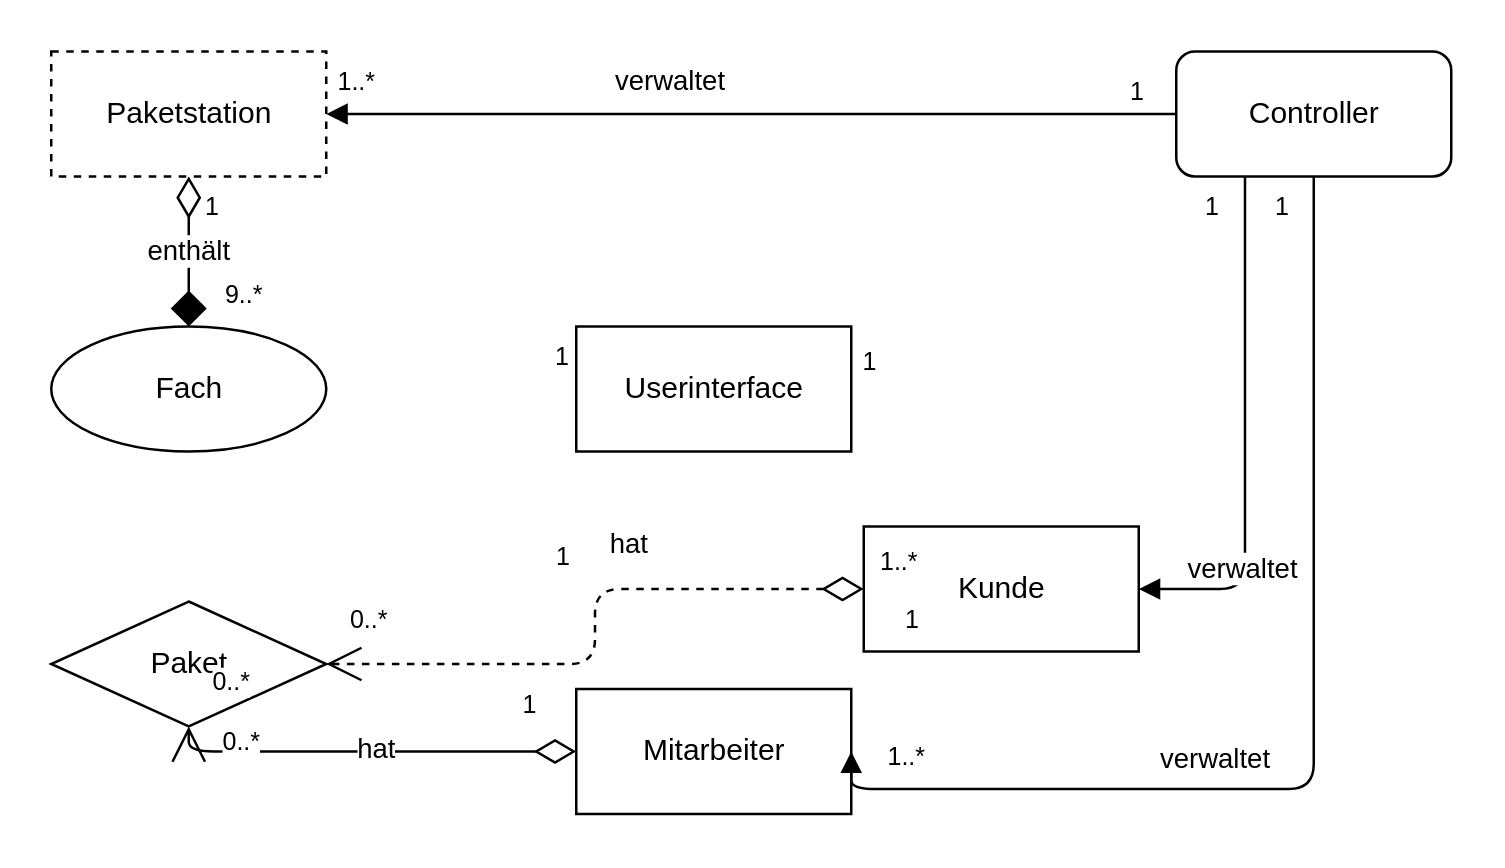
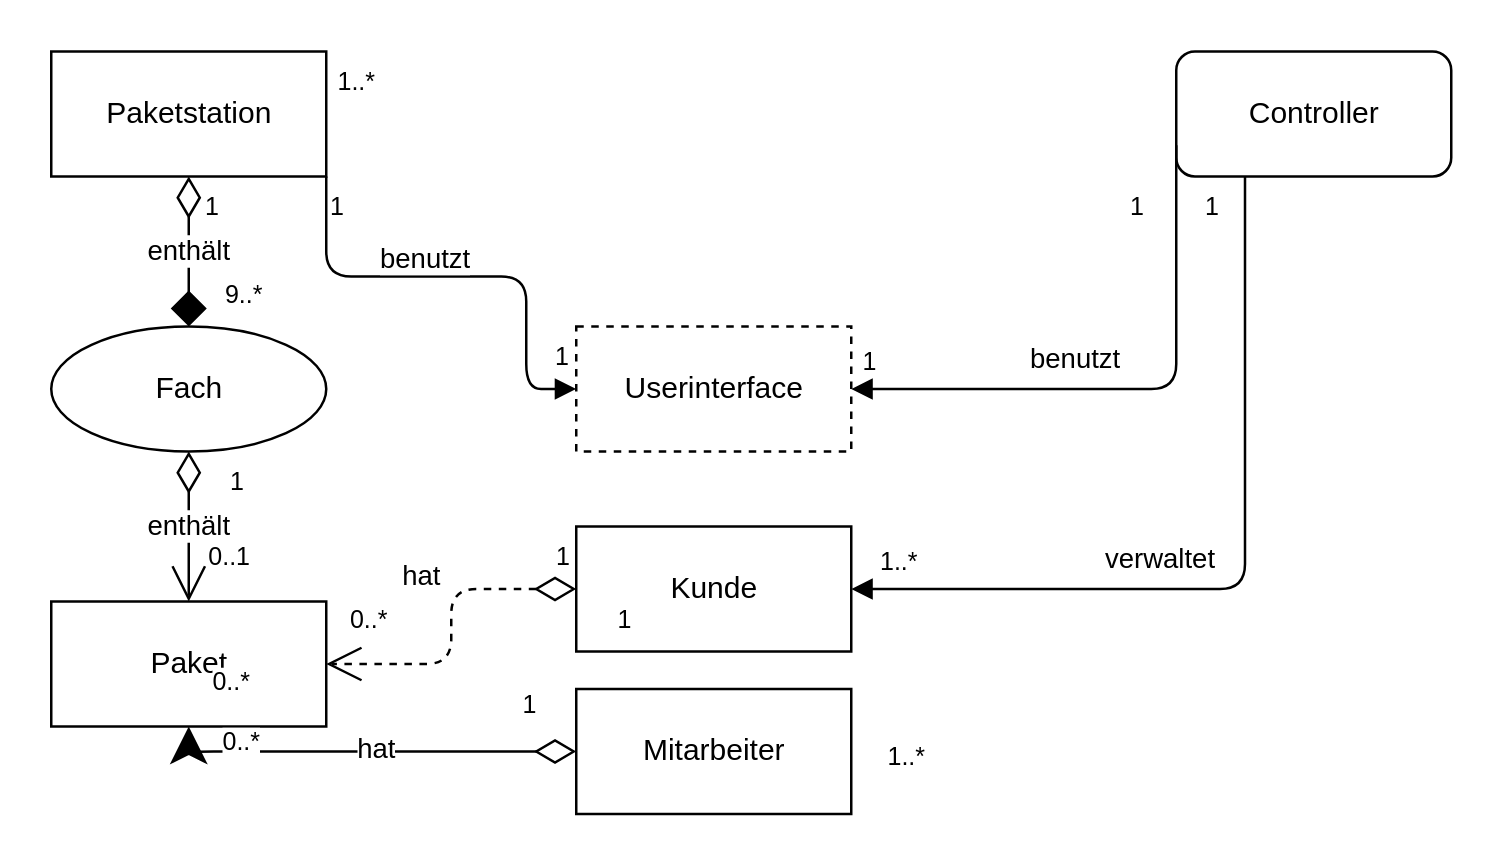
- <mxCell id="8" value="Paketstation" style="html=1;dashed=1;" vertex="1" parent="1"><mxGeometry x="20" y="20" width="110" height="50" as="geometry" /></mxCell>
+ <mxCell id="8" value="Paketstation" style="html=1;" vertex="1" parent="1"><mxGeometry x="20" y="20" width="110" height="50" as="geometry" /></mxCell>
- <mxCell id="15" value="verwaltet" style="endArrow=block;endFill=1;html=1;edgeStyle=orthogonalEdgeStyle;align=left;verticalAlign=top;exitX=0;exitY=0.5;exitDx=0;exitDy=0;entryX=1;entryY=0.5;entryDx=0;entryDy=0;" edge="1" parent="1" source="2" target="8"><mxGeometry x="0.331" y="-26" relative="1" as="geometry"><mxPoint x="-20" y="310" as="sourcePoint" /><mxPoint x="160" y="-10" as="targetPoint" /><mxPoint as="offset" /></mxGeometry></mxCell>
- <mxCell id="16" value="1" style="resizable=0;html=1;align=left;verticalAlign=bottom;labelBackgroundColor=#ffffff;fontSize=10;" connectable="0" vertex="1" parent="15"><mxGeometry x="-1" relative="1" as="geometry"><mxPoint x="-20.12" y="-0.59" as="offset" /></mxGeometry></mxCell>
+ <mxCell id="18" value="benutzt" style="endArrow=block;endFill=1;html=1;edgeStyle=orthogonalEdgeStyle;align=left;verticalAlign=top;entryX=0;entryY=0.5;entryDx=0;entryDy=0;exitX=1;exitY=1;exitDx=0;exitDy=0;" edge="1" parent="1" source="8" target="4"><mxGeometry x="-0.351" y="20" relative="1" as="geometry"><mxPoint x="310" y="70" as="sourcePoint" /><mxPoint x="140" y="55.167" as="targetPoint" /><mxPoint as="offset" /><Array as="points"><mxPoint x="130" y="110" /><mxPoint x="210" y="110" /><mxPoint x="210" y="155" /></Array></mxGeometry></mxCell>
+ <mxCell id="19" value="1" style="resizable=0;html=1;align=left;verticalAlign=bottom;labelBackgroundColor=#ffffff;fontSize=10;" connectable="0" vertex="1" parent="18"><mxGeometry x="-1" relative="1" as="geometry"><mxPoint x="-3.553e-15" y="19.83" as="offset" /></mxGeometry></mxCell>
- <mxCell id="4" value="Userinterface" style="html=1;" vertex="1" parent="1"><mxGeometry x="230" y="130" width="110" height="50" as="geometry" /></mxCell>
+ <mxCell id="4" value="Userinterface" style="html=1;dashed=1;" vertex="1" parent="1"><mxGeometry x="230" y="130" width="110" height="50" as="geometry" /></mxCell>
+ <mxCell id="21" value="benutzt" style="endArrow=block;endFill=1;html=1;edgeStyle=orthogonalEdgeStyle;align=left;verticalAlign=top;entryX=1;entryY=0.5;entryDx=0;entryDy=0;exitX=0;exitY=0.75;exitDx=0;exitDy=0;" edge="1" parent="1" source="2" target="4"><mxGeometry x="0.385" y="-25" relative="1" as="geometry"><mxPoint x="390" y="69.997" as="sourcePoint" /><mxPoint x="490" y="154.997" as="targetPoint" /><mxPoint as="offset" /><Array as="points"><mxPoint x="470" y="155" /></Array></mxGeometry></mxCell>
+ <mxCell id="22" value="1" style="resizable=0;html=1;align=left;verticalAlign=bottom;labelBackgroundColor=#ffffff;fontSize=10;" connectable="0" vertex="1" parent="21"><mxGeometry x="-1" relative="1" as="geometry"><mxPoint x="-20.0" y="32.33" as="offset" /></mxGeometry></mxCell>
+ <mxCell id="12" value="enthält" style="endArrow=open;html=1;endSize=12;startArrow=diamondThin;startSize=14;startFill=0;edgeStyle=orthogonalEdgeStyle;exitX=0.5;exitY=1;exitDx=0;exitDy=0;entryX=0.5;entryY=0;entryDx=0;entryDy=0;" edge="1" parent="1" source="5" target="3"><mxGeometry relative="1" as="geometry"><mxPoint x="-400" y="310" as="sourcePoint" /><mxPoint x="-240" y="310" as="targetPoint" /></mxGeometry></mxCell>
+ <mxCell id="13" value="1" style="resizable=0;html=1;align=left;verticalAlign=top;labelBackgroundColor=#ffffff;fontSize=10;" connectable="0" vertex="1" parent="12"><mxGeometry x="-1" relative="1" as="geometry"><mxPoint x="15" as="offset" /></mxGeometry></mxCell>
+ <mxCell id="14" value="0..1" style="resizable=0;html=1;align=right;verticalAlign=top;labelBackgroundColor=#ffffff;fontSize=10;" connectable="0" vertex="1" parent="12"><mxGeometry x="1" relative="1" as="geometry"><mxPoint x="25" y="-30" as="offset" /></mxGeometry></mxCell>
- <mxCell id="6" value="Kunde" style="html=1;" vertex="1" parent="1"><mxGeometry x="345" y="210" width="110" height="50" as="geometry" /></mxCell>
+ <mxCell id="6" value="Kunde" style="html=1;" vertex="1" parent="1"><mxGeometry x="230" y="210" width="110" height="50" as="geometry" /></mxCell>
- <mxCell id="3" value="Paket" style="rhombus;html=1;" vertex="1" parent="1"><mxGeometry x="20" y="240" width="110" height="50" as="geometry" /></mxCell>
+ <mxCell id="3" value="Paket" style="html=1;" vertex="1" parent="1"><mxGeometry x="20" y="240" width="110" height="50" as="geometry" /></mxCell>
- <mxCell id="35" value="verwaltet" style="endArrow=block;endFill=1;html=1;edgeStyle=orthogonalEdgeStyle;align=left;verticalAlign=top;entryX=1;entryY=0.5;entryDx=0;entryDy=0;exitX=0.5;exitY=1;exitDx=0;exitDy=0;" edge="1" parent="1" source="2" target="7"><mxGeometry x="0.385" y="-25" relative="1" as="geometry"><mxPoint x="507.5" y="80.167" as="sourcePoint" /><mxPoint x="353.333" y="245.167" as="targetPoint" /><mxPoint as="offset" /><Array as="points"><mxPoint x="525" y="315" /></Array></mxGeometry></mxCell>
- <mxCell id="36" value="1" style="resizable=0;html=1;align=left;verticalAlign=bottom;labelBackgroundColor=#ffffff;fontSize=10;" connectable="0" vertex="1" parent="35"><mxGeometry x="-1" relative="1" as="geometry"><mxPoint x="-17.5" y="19.83" as="offset" /></mxGeometry></mxCell>
- <mxCell id="28" value="hat" style="endArrow=open;html=1;endSize=12;startArrow=diamondThin;startSize=14;startFill=0;edgeStyle=orthogonalEdgeStyle;entryX=0.5;entryY=1;entryDx=0;entryDy=0;exitX=0;exitY=0.5;exitDx=0;exitDy=0;" edge="1" parent="1" source="7" target="3"><mxGeometry x="0.893" y="-75" relative="1" as="geometry"><mxPoint x="243.33" y="245.167" as="sourcePoint" /><mxPoint x="140" y="275.167" as="targetPoint" /><mxPoint as="offset" /></mxGeometry></mxCell>
+ <mxCell id="28" value="hat" style="endArrow=classic;html=1;endSize=12;startArrow=diamondThin;startSize=14;startFill=0;edgeStyle=orthogonalEdgeStyle;entryX=0.5;entryY=1;entryDx=0;entryDy=0;exitX=0;exitY=0.5;exitDx=0;exitDy=0;" edge="1" parent="1" source="7" target="3"><mxGeometry x="0.893" y="-75" relative="1" as="geometry"><mxPoint x="243.33" y="245.167" as="sourcePoint" /><mxPoint x="140" y="275.167" as="targetPoint" /><mxPoint as="offset" /></mxGeometry></mxCell>
